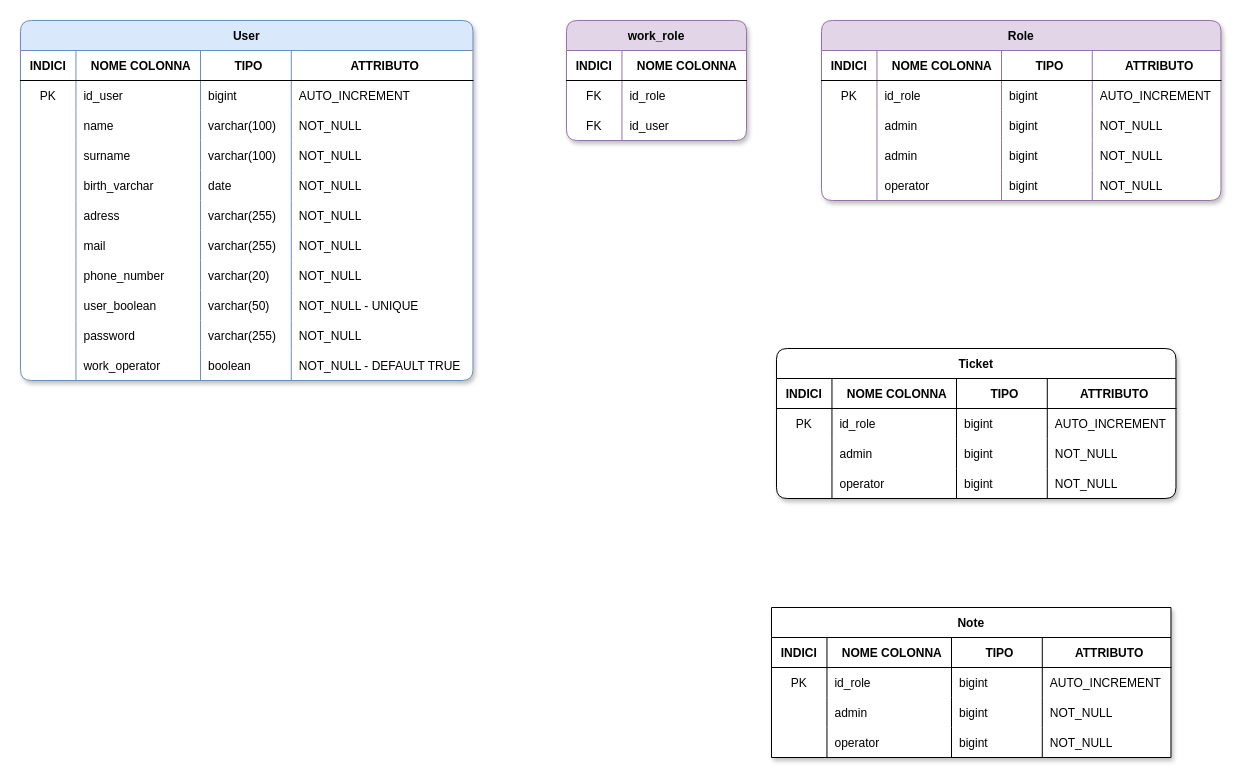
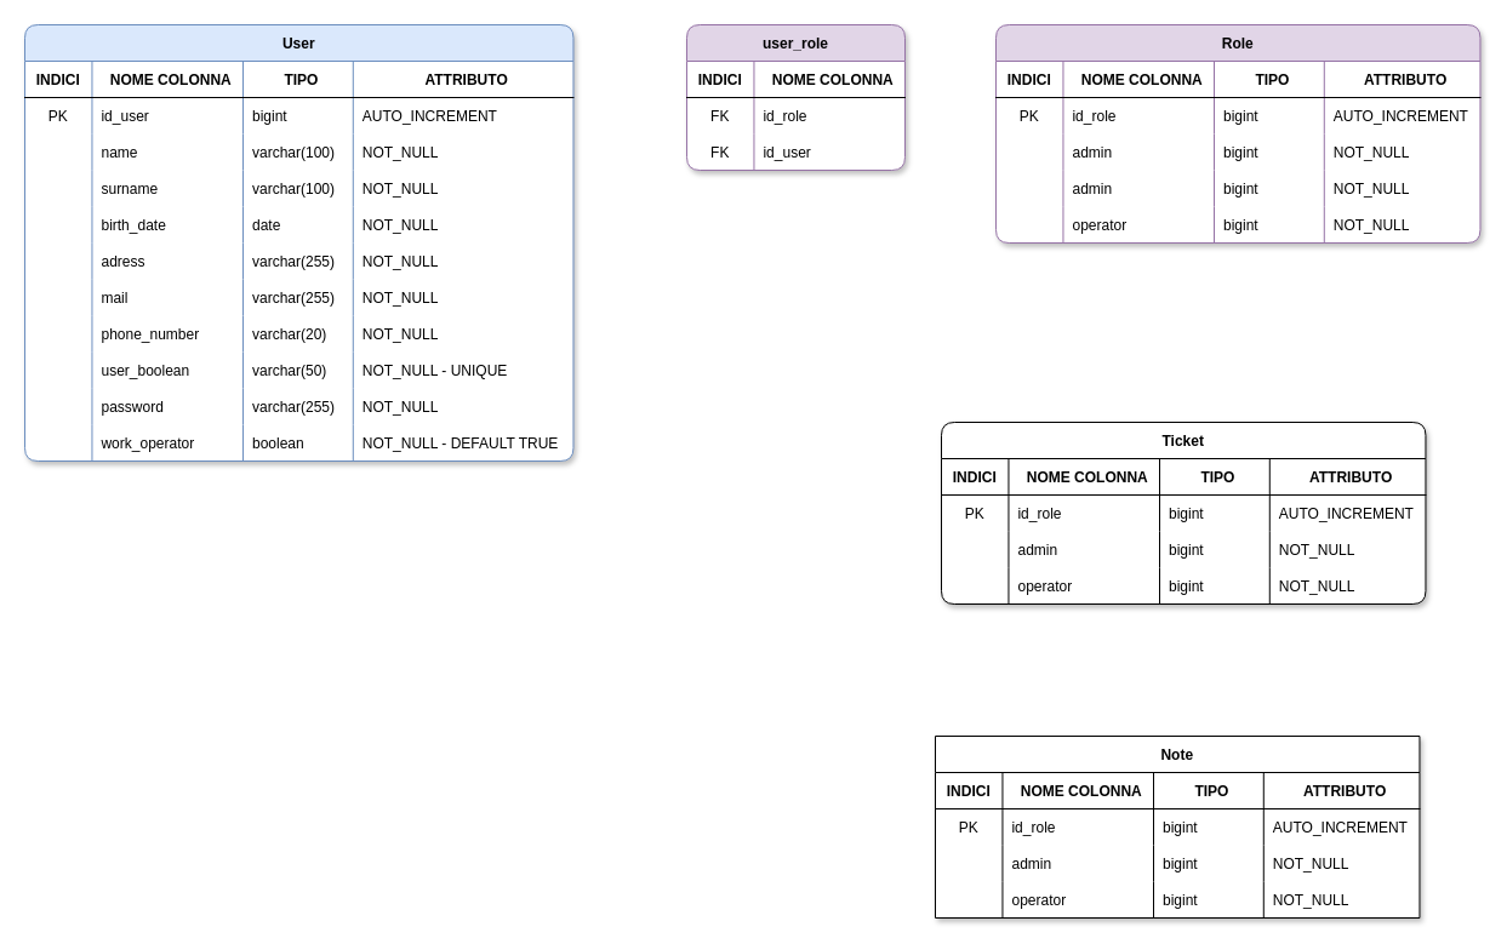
- <mxCell id="126" value="work_role" style="shape=table;startSize=30;container=1;collapsible=1;childLayout=tableLayout;fixedRows=1;rowLines=0;fontStyle=1;align=center;resizeLast=1;swimlaneFillColor=default;rounded=1;swimlaneLine=1;shadow=1;fillColor=#e1d5e7;arcSize=12;strokeColor=#9673a6;" vertex="1" parent="1"><mxGeometry x="566" y="20" width="180" height="120" as="geometry" /></mxCell>
+ <mxCell id="126" value="user_role" style="shape=table;startSize=30;container=1;collapsible=1;childLayout=tableLayout;fixedRows=1;rowLines=0;fontStyle=1;align=center;resizeLast=1;swimlaneFillColor=default;rounded=1;swimlaneLine=1;shadow=1;fillColor=#e1d5e7;arcSize=12;strokeColor=#9673a6;" vertex="1" parent="1"><mxGeometry x="566" y="20" width="180" height="120" as="geometry" /></mxCell>
- <mxCell id="25" value="birth_varchar" style="shape=partialRectangle;connectable=0;fillColor=none;top=0;left=0;bottom=0;right=0;align=left;spacingLeft=6;overflow=hidden;rounded=0;" vertex="1" parent="23"><mxGeometry x="55.458" width="124.542" height="30" as="geometry"><mxRectangle width="124.542" height="30" as="alternateBounds" /></mxGeometry></mxCell>
+ <mxCell id="25" value="birth_date" style="shape=partialRectangle;connectable=0;fillColor=none;top=0;left=0;bottom=0;right=0;align=left;spacingLeft=6;overflow=hidden;rounded=0;" vertex="1" parent="23"><mxGeometry x="55.458" width="124.542" height="30" as="geometry"><mxRectangle width="124.542" height="30" as="alternateBounds" /></mxGeometry></mxCell>
